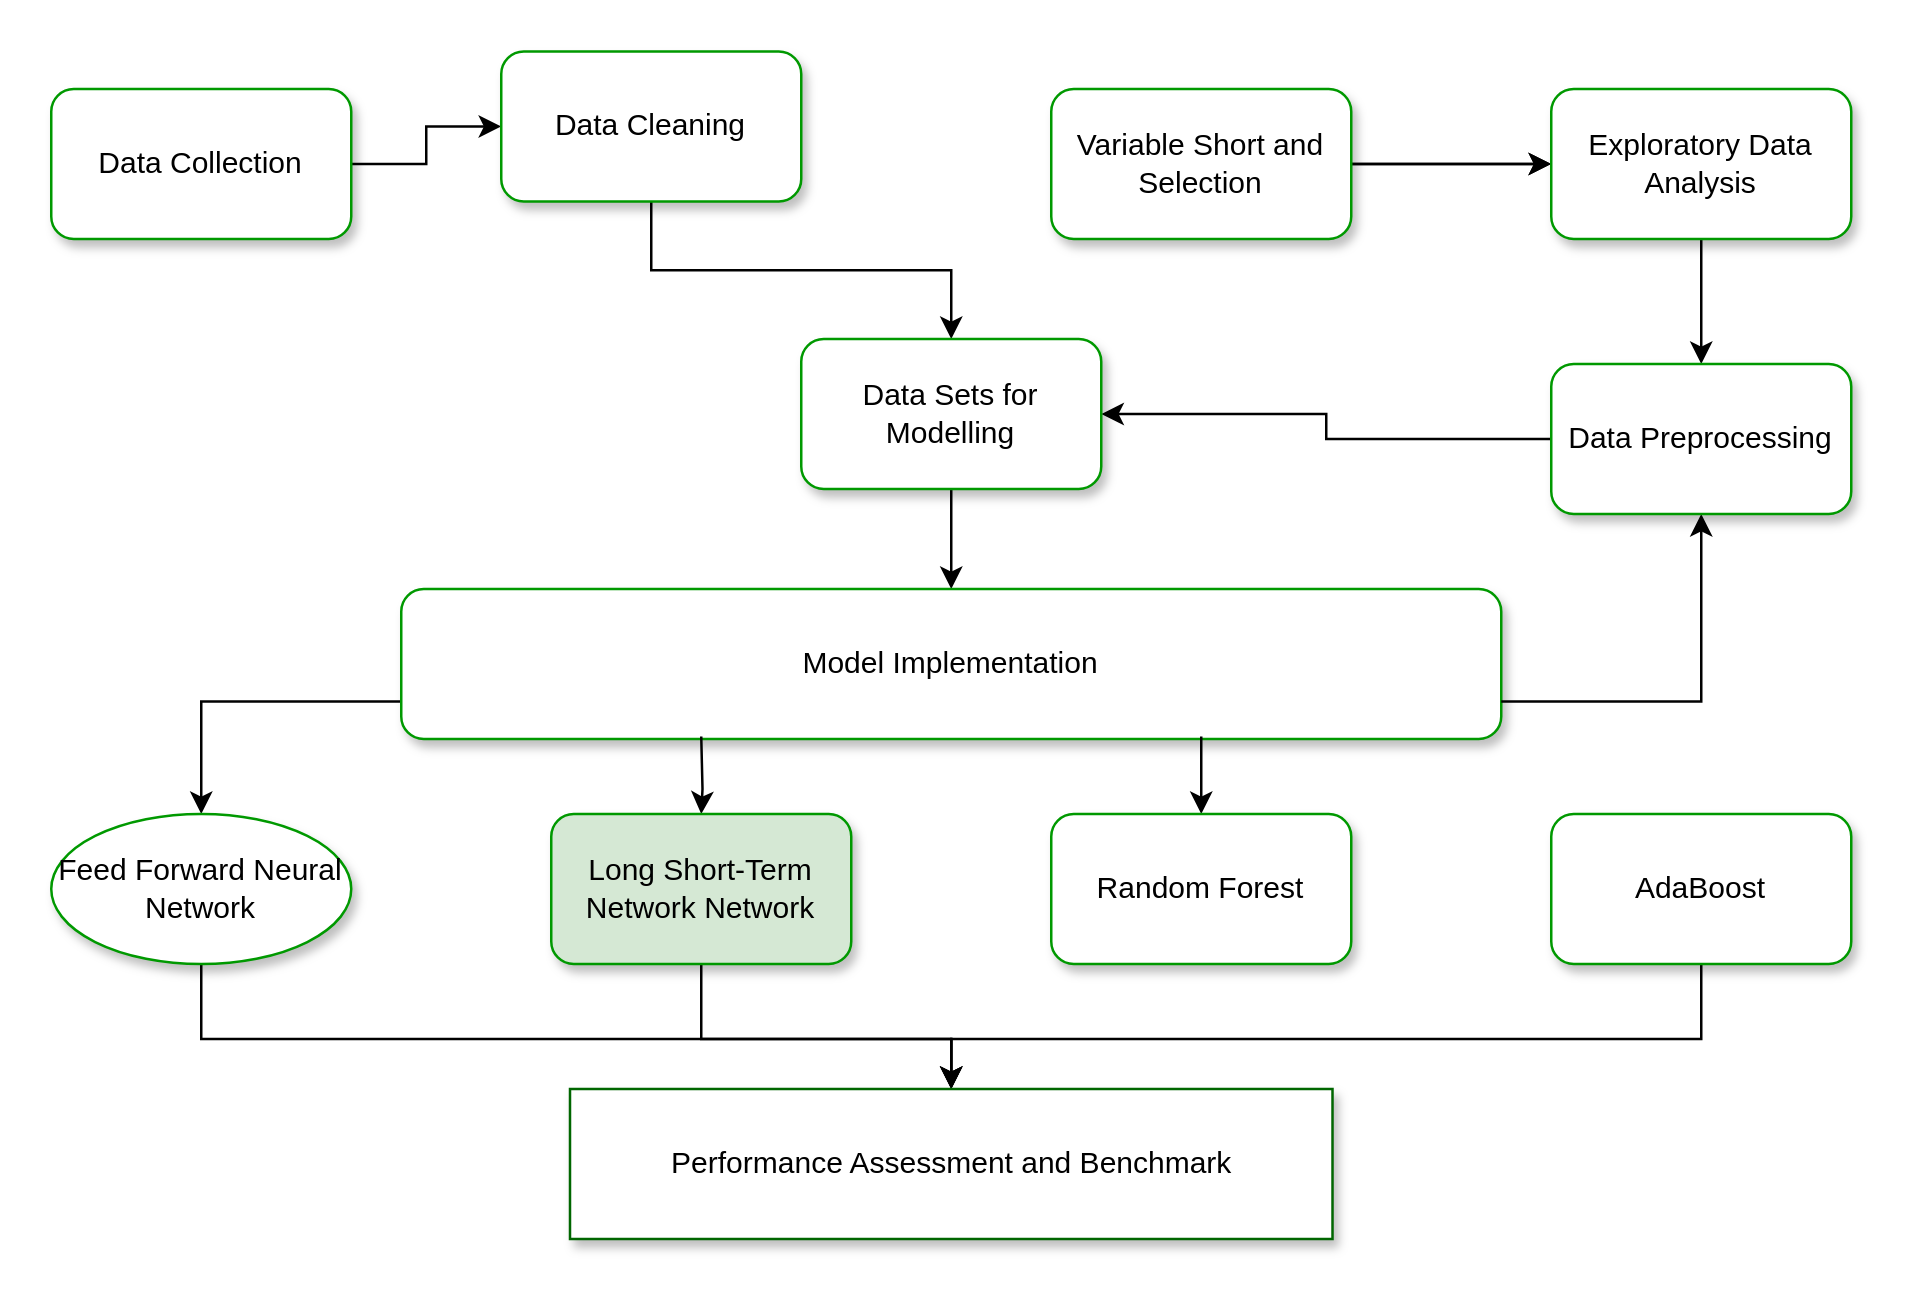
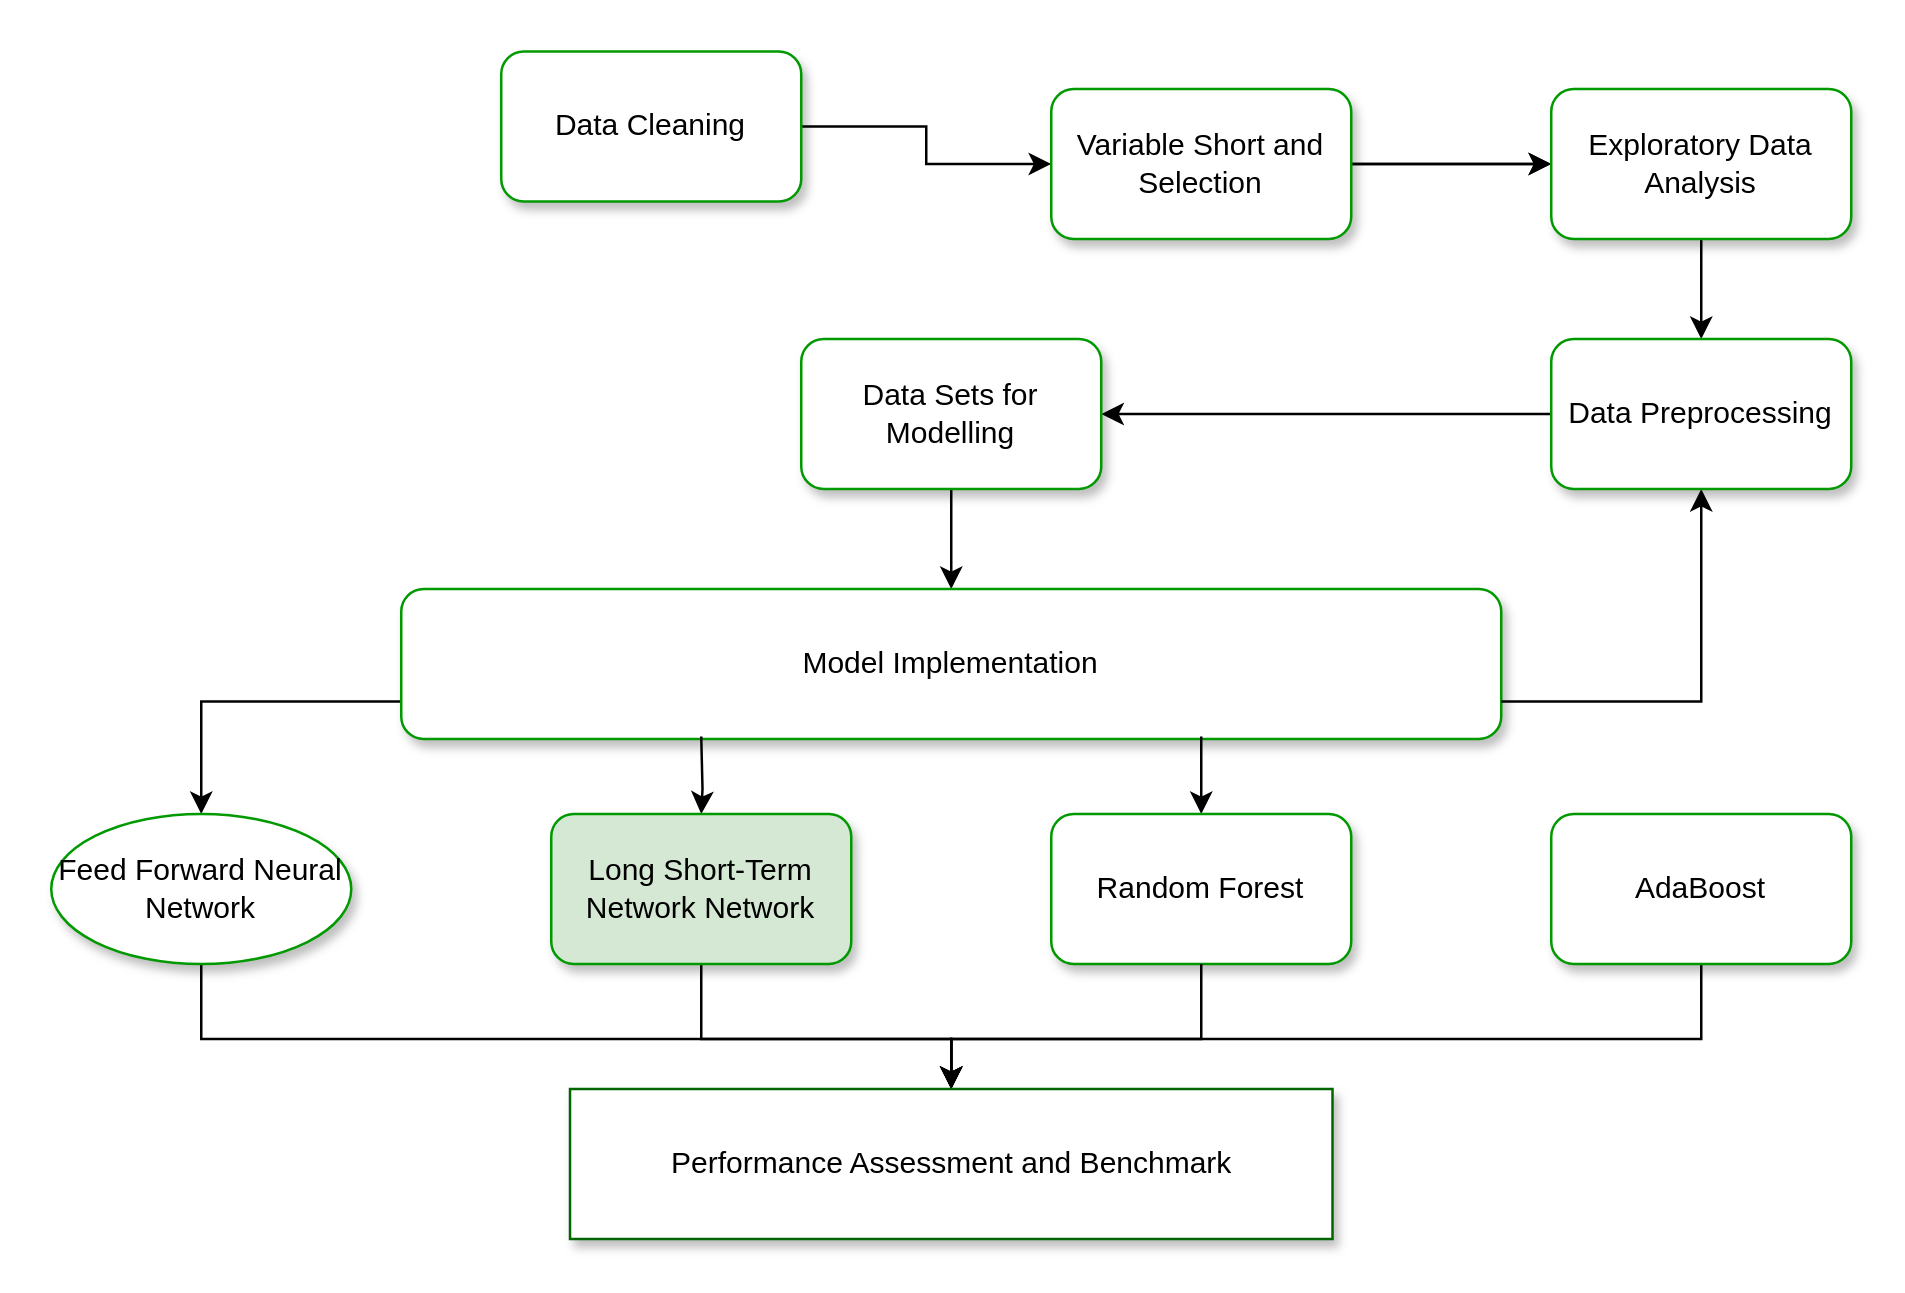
- <mxCell id="2" value="" style="edgeStyle=orthogonalEdgeStyle;rounded=0;orthogonalLoop=1;jettySize=auto;html=1;" parent="1" source="3" target="5" edge="1"><mxGeometry relative="1" as="geometry" /></mxCell>
- <mxCell id="3" value="Data Collection" style="rounded=1;whiteSpace=wrap;html=1;strokeColor=#009900;shadow=1;" parent="1" vertex="1"><mxGeometry x="20" y="35" width="120" height="60" as="geometry" /></mxCell>
- <mxCell id="4" value="" style="edgeStyle=orthogonalEdgeStyle;rounded=0;orthogonalLoop=1;jettySize=auto;html=1;" parent="1" source="5" target="16" edge="1"><mxGeometry relative="1" as="geometry" /></mxCell>
+ <mxCell id="4" value="" style="edgeStyle=orthogonalEdgeStyle;rounded=0;orthogonalLoop=1;jettySize=auto;html=1;" parent="1" source="5" target="8" edge="1"><mxGeometry relative="1" as="geometry" /></mxCell>
- <mxCell id="28" value="Data Preprocessing" style="rounded=1;whiteSpace=wrap;html=1;shadow=1;strokeColor=#009900;" vertex="1" parent="1"><mxGeometry x="620" y="145" width="120" height="60" as="geometry" /></mxCell>
+ <mxCell id="28" value="Data Preprocessing" style="rounded=1;whiteSpace=wrap;html=1;shadow=1;strokeColor=#009900;" vertex="1" parent="1"><mxGeometry x="620" y="135" width="120" height="60" as="geometry" /></mxCell>
+ <mxCell id="26" value="" style="edgeStyle=orthogonalEdgeStyle;rounded=0;orthogonalLoop=1;jettySize=auto;html=1;" edge="1" parent="1" source="19" target="27"><mxGeometry relative="1" as="geometry"><Array as="points"><mxPoint x="480" y="415" /><mxPoint x="380" y="415" /></Array></mxGeometry></mxCell>
